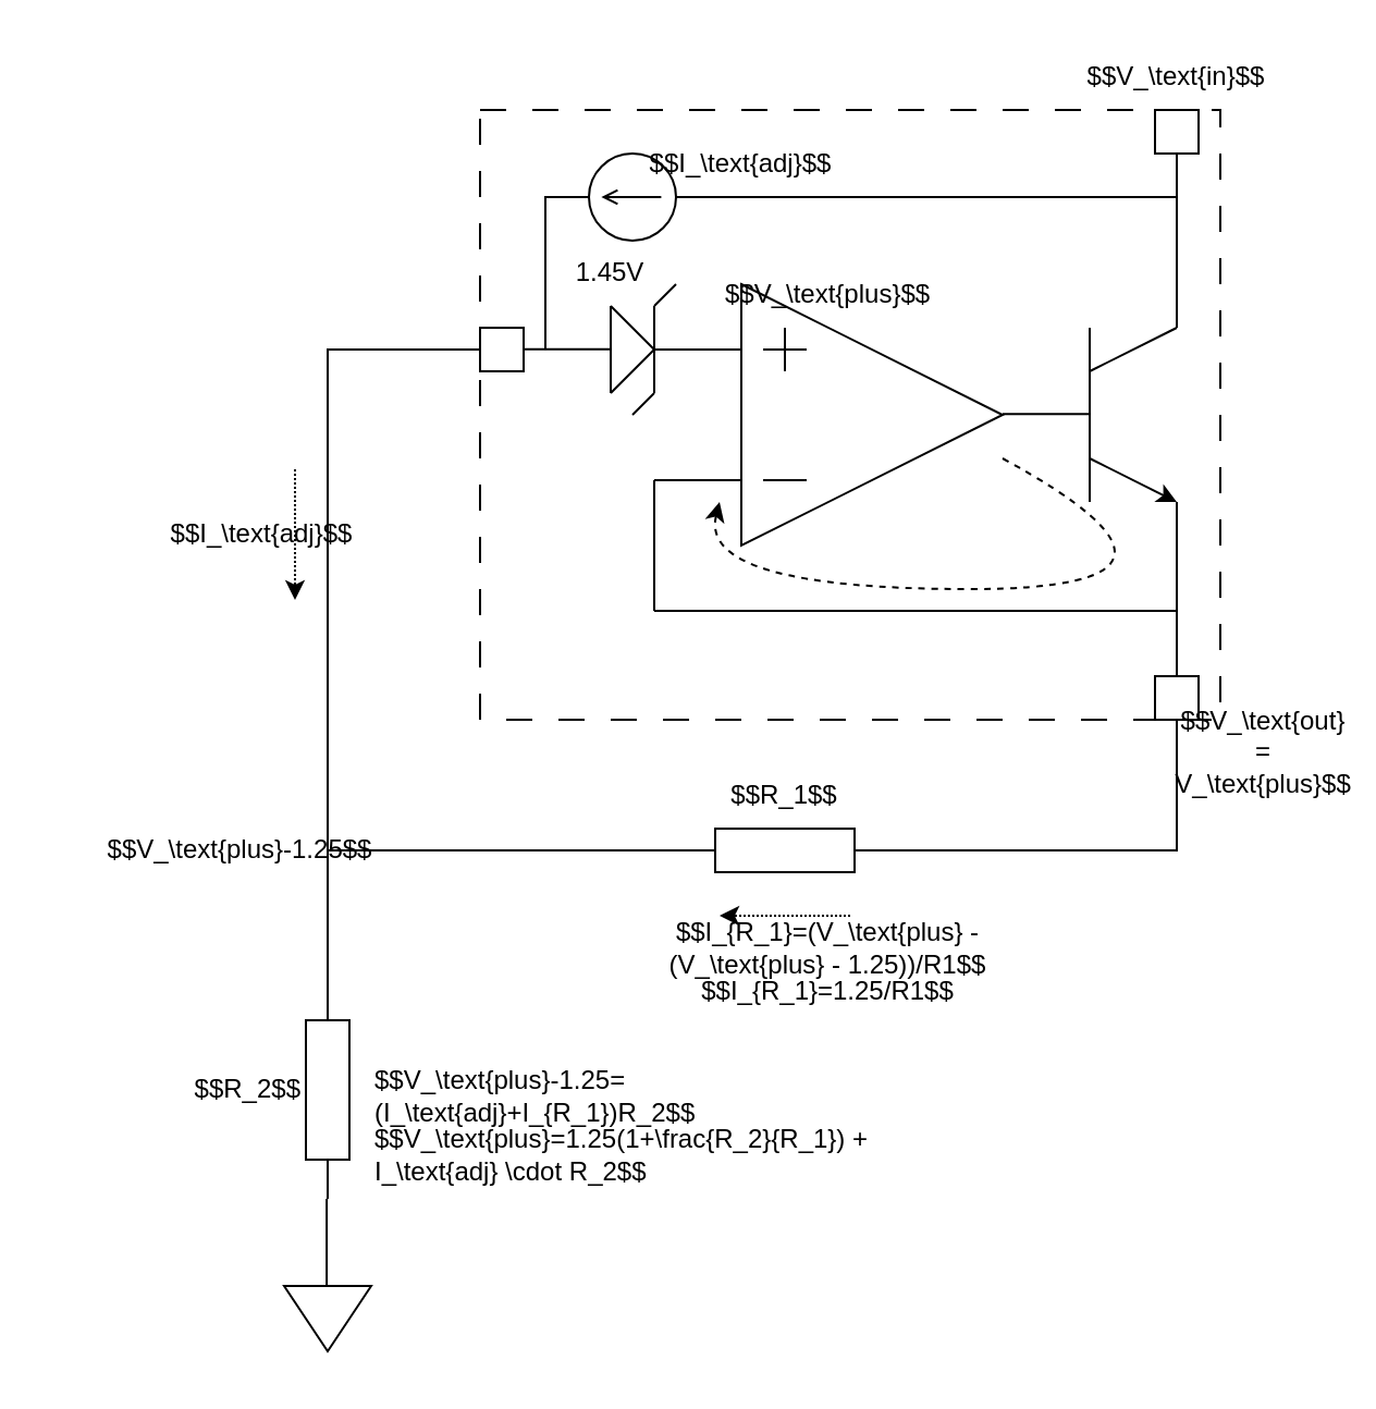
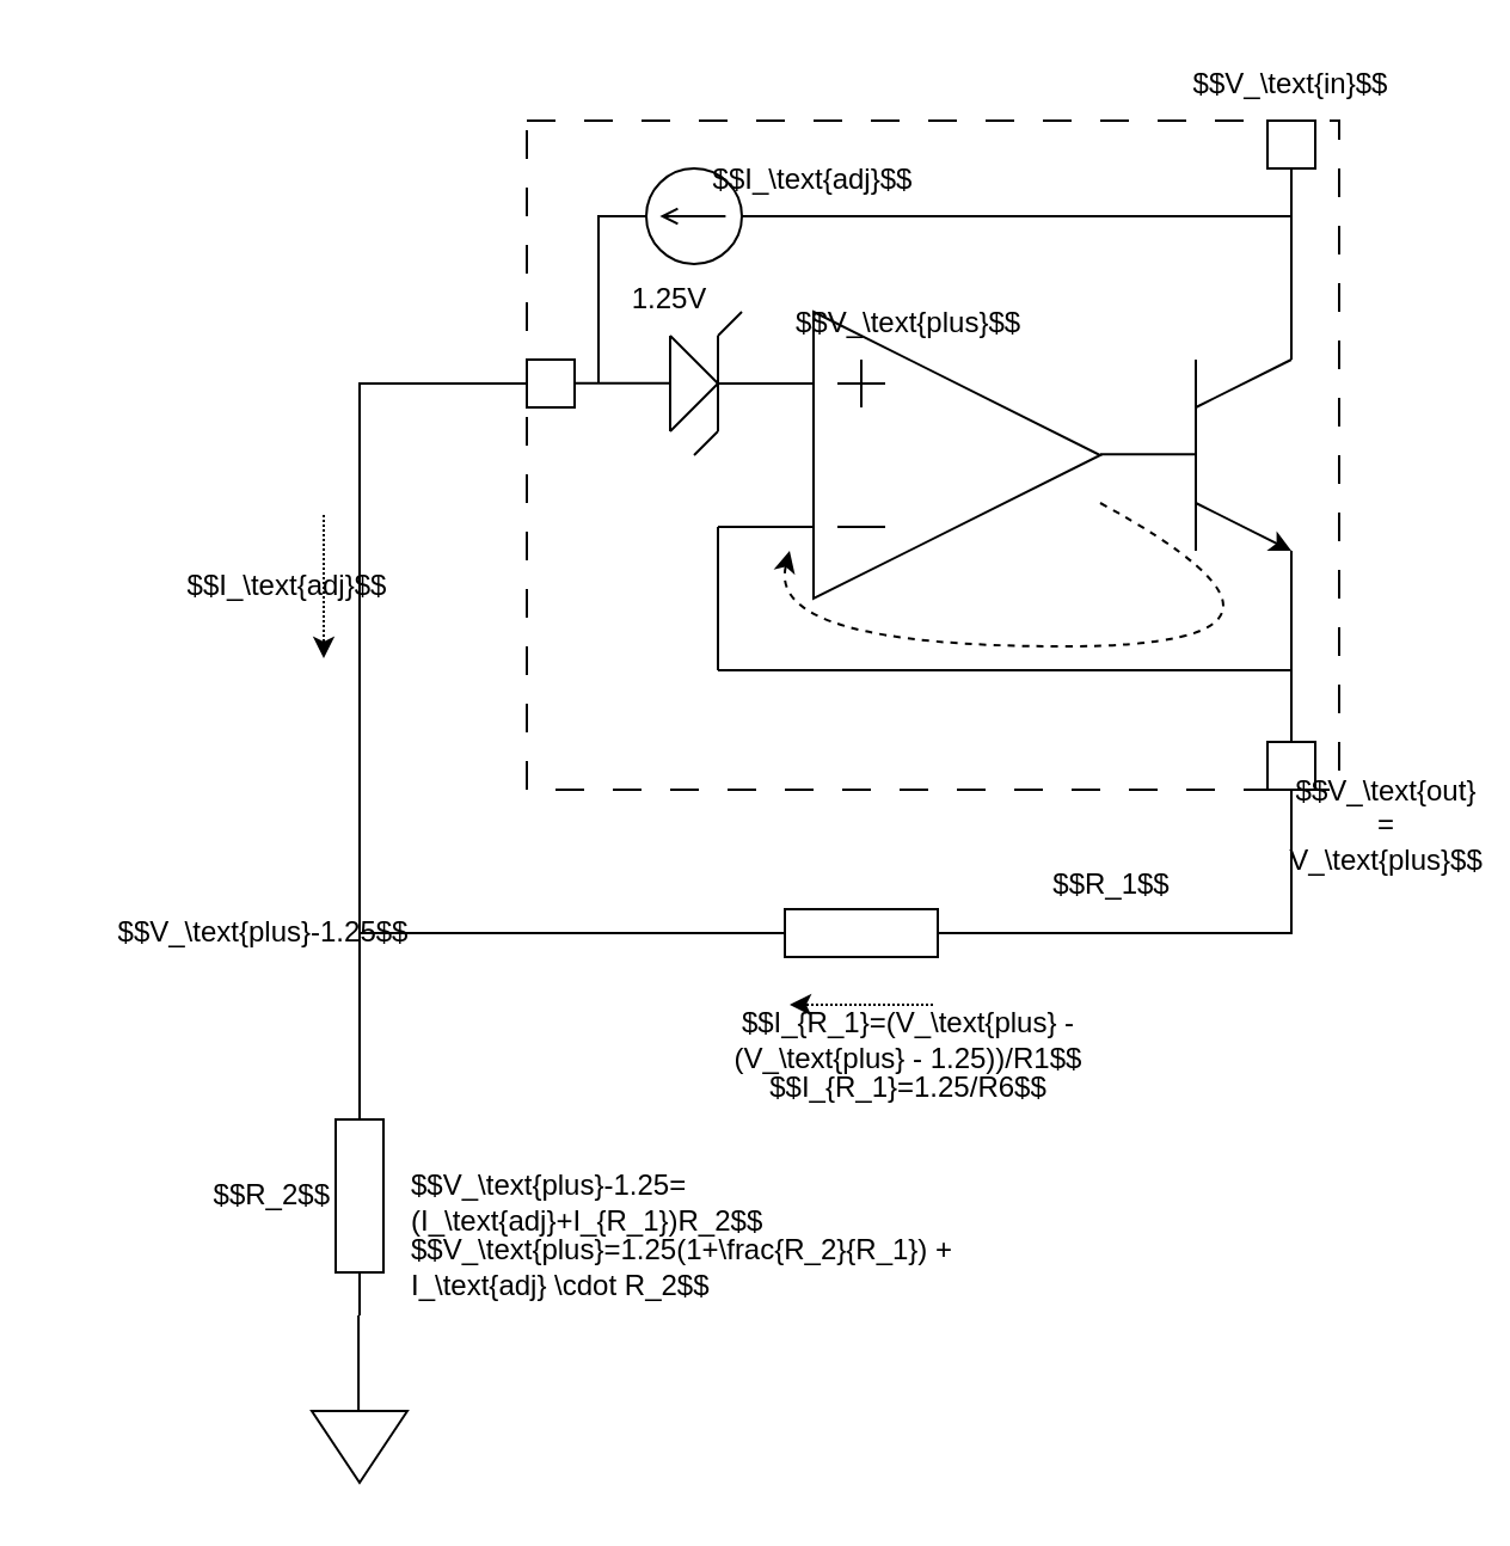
- <mxCell id="29" value="1.45V" style="text;html=1;strokeColor=none;fillColor=none;align=center;verticalAlign=middle;whiteSpace=wrap;rounded=0;" vertex="1" parent="2"><mxGeometry x="30" y="60" width="60" height="30" as="geometry" /></mxCell>
+ <mxCell id="29" value="1.25V" style="text;html=1;strokeColor=none;fillColor=none;align=center;verticalAlign=middle;whiteSpace=wrap;rounded=0;" vertex="1" parent="2"><mxGeometry x="30" y="60" width="60" height="30" as="geometry" /></mxCell>
- <mxCell id="42" value="$$R_1$$" style="text;html=1;strokeColor=none;fillColor=none;align=center;verticalAlign=middle;whiteSpace=wrap;rounded=0;" vertex="1" parent="1"><mxGeometry x="330" y="350" width="60" height="30" as="geometry" /></mxCell>
+ <mxCell id="42" value="$$R_1$$" style="text;html=1;strokeColor=none;fillColor=none;align=center;verticalAlign=middle;whiteSpace=wrap;rounded=0;" vertex="1" parent="1"><mxGeometry x="435" y="355" width="60" height="30" as="geometry" /></mxCell>
- <mxCell id="49" value="$$I_{R_1}=1.25/R1$$" style="text;html=1;strokeColor=none;fillColor=none;align=center;verticalAlign=middle;whiteSpace=wrap;rounded=0;" vertex="1" parent="1"><mxGeometry x="280" y="440" width="200" height="30" as="geometry" /></mxCell>
+ <mxCell id="49" value="$$I_{R_1}=1.25/R6$$" style="text;html=1;strokeColor=none;fillColor=none;align=center;verticalAlign=middle;whiteSpace=wrap;rounded=0;" vertex="1" parent="1"><mxGeometry x="280" y="440" width="200" height="30" as="geometry" /></mxCell>
